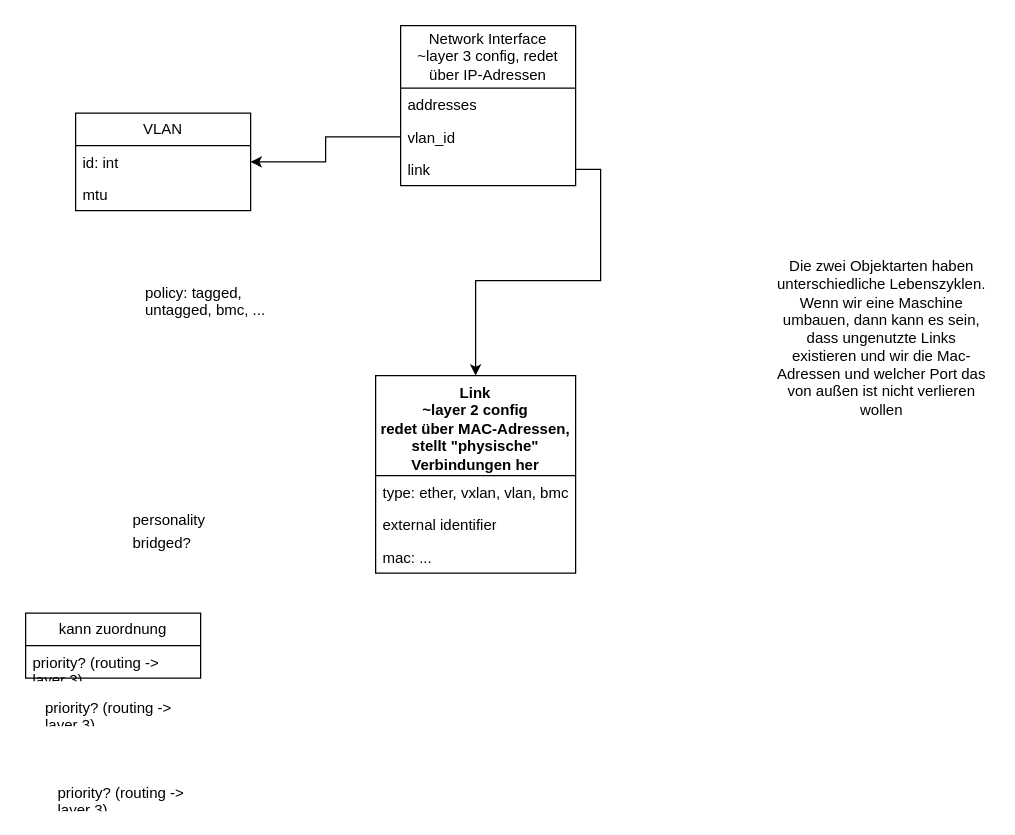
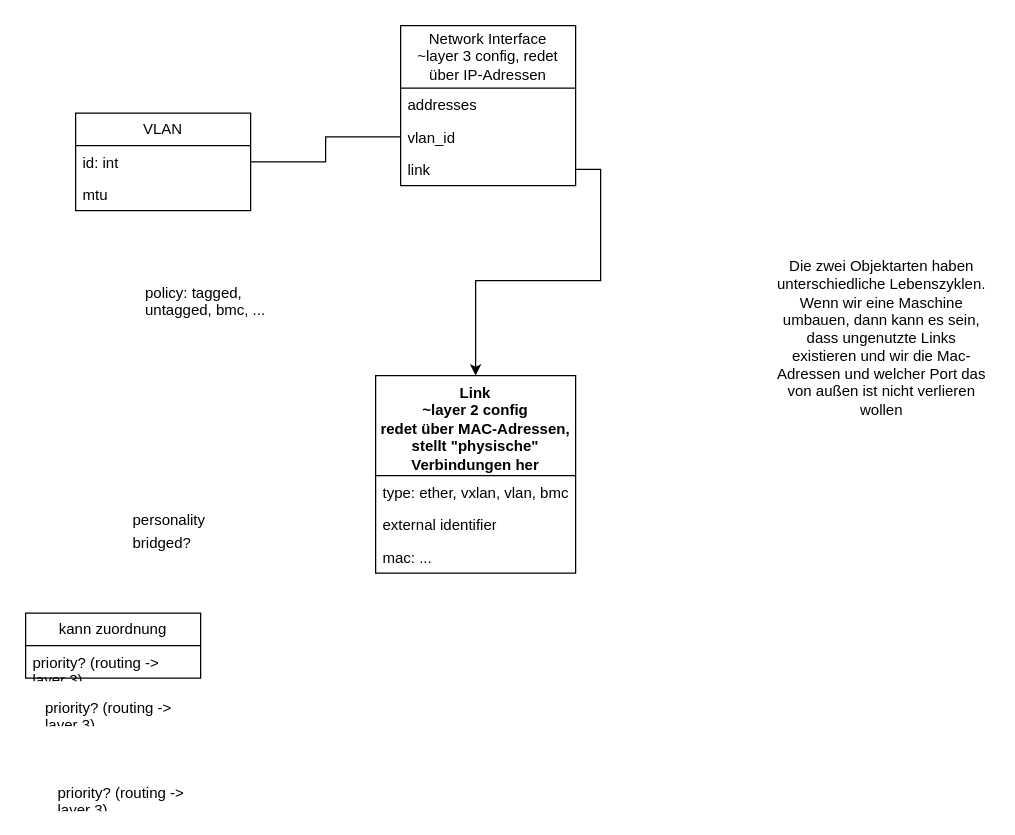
- <mxCell id="9" style="edgeStyle=orthogonalEdgeStyle;rounded=0;orthogonalLoop=1;jettySize=auto;html=1;exitX=0;exitY=0.5;exitDx=0;exitDy=0;" edge="1" parent="1" source="4" target="7"><mxGeometry relative="1" as="geometry" /></mxCell>
+ <mxCell id="9" style="edgeStyle=orthogonalEdgeStyle;rounded=0;orthogonalLoop=1;jettySize=auto;html=1;exitX=0;exitY=0.5;exitDx=0;exitDy=0;endArrow=none;" edge="1" parent="1" source="4" target="7"><mxGeometry relative="1" as="geometry" /></mxCell>
